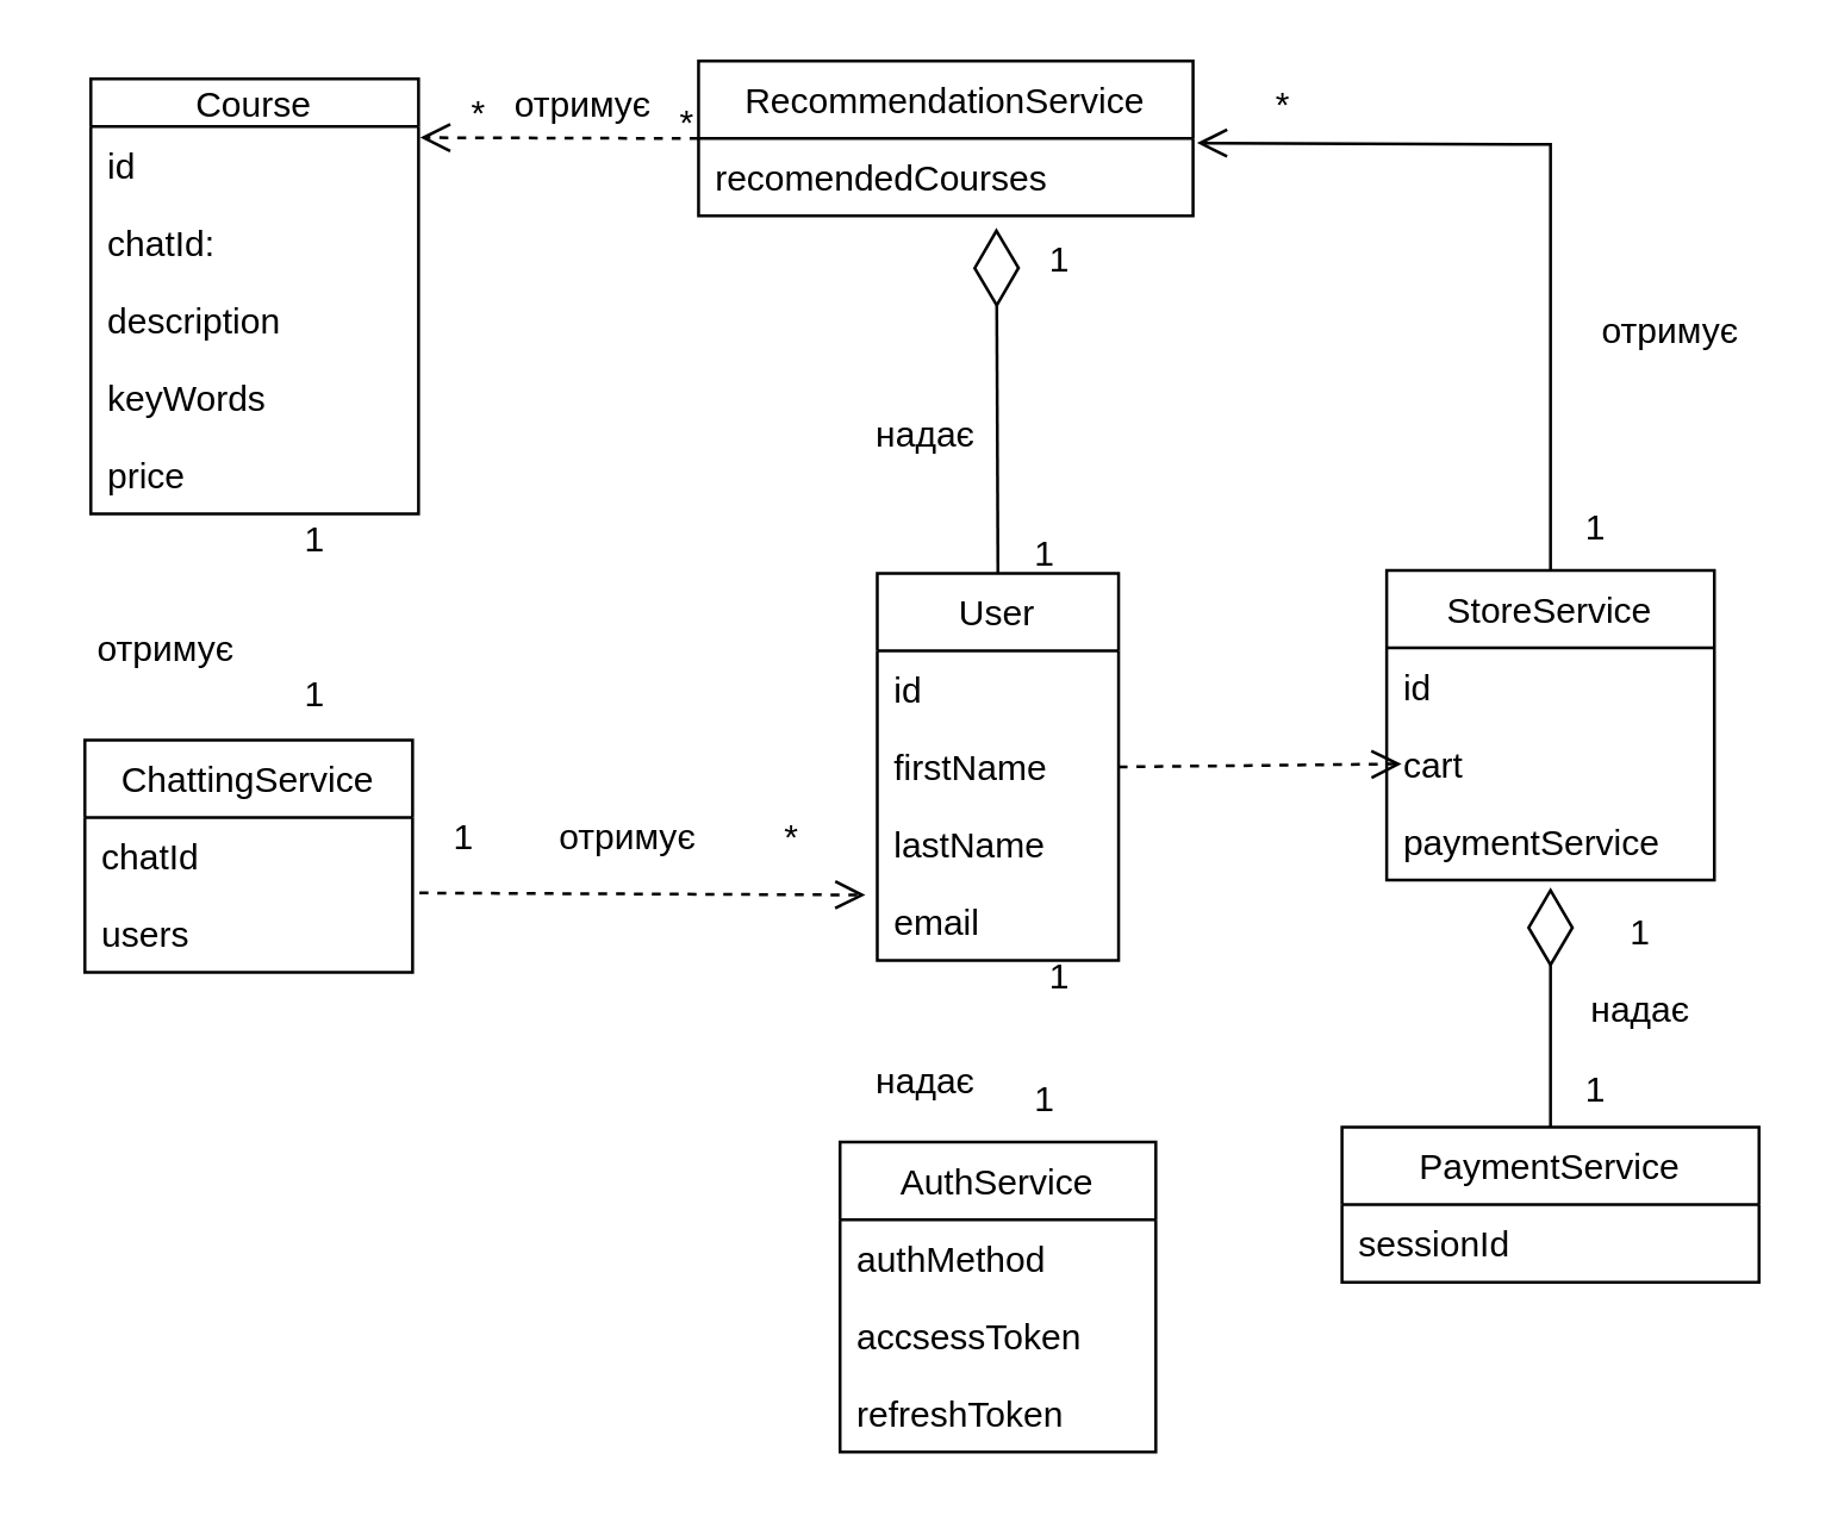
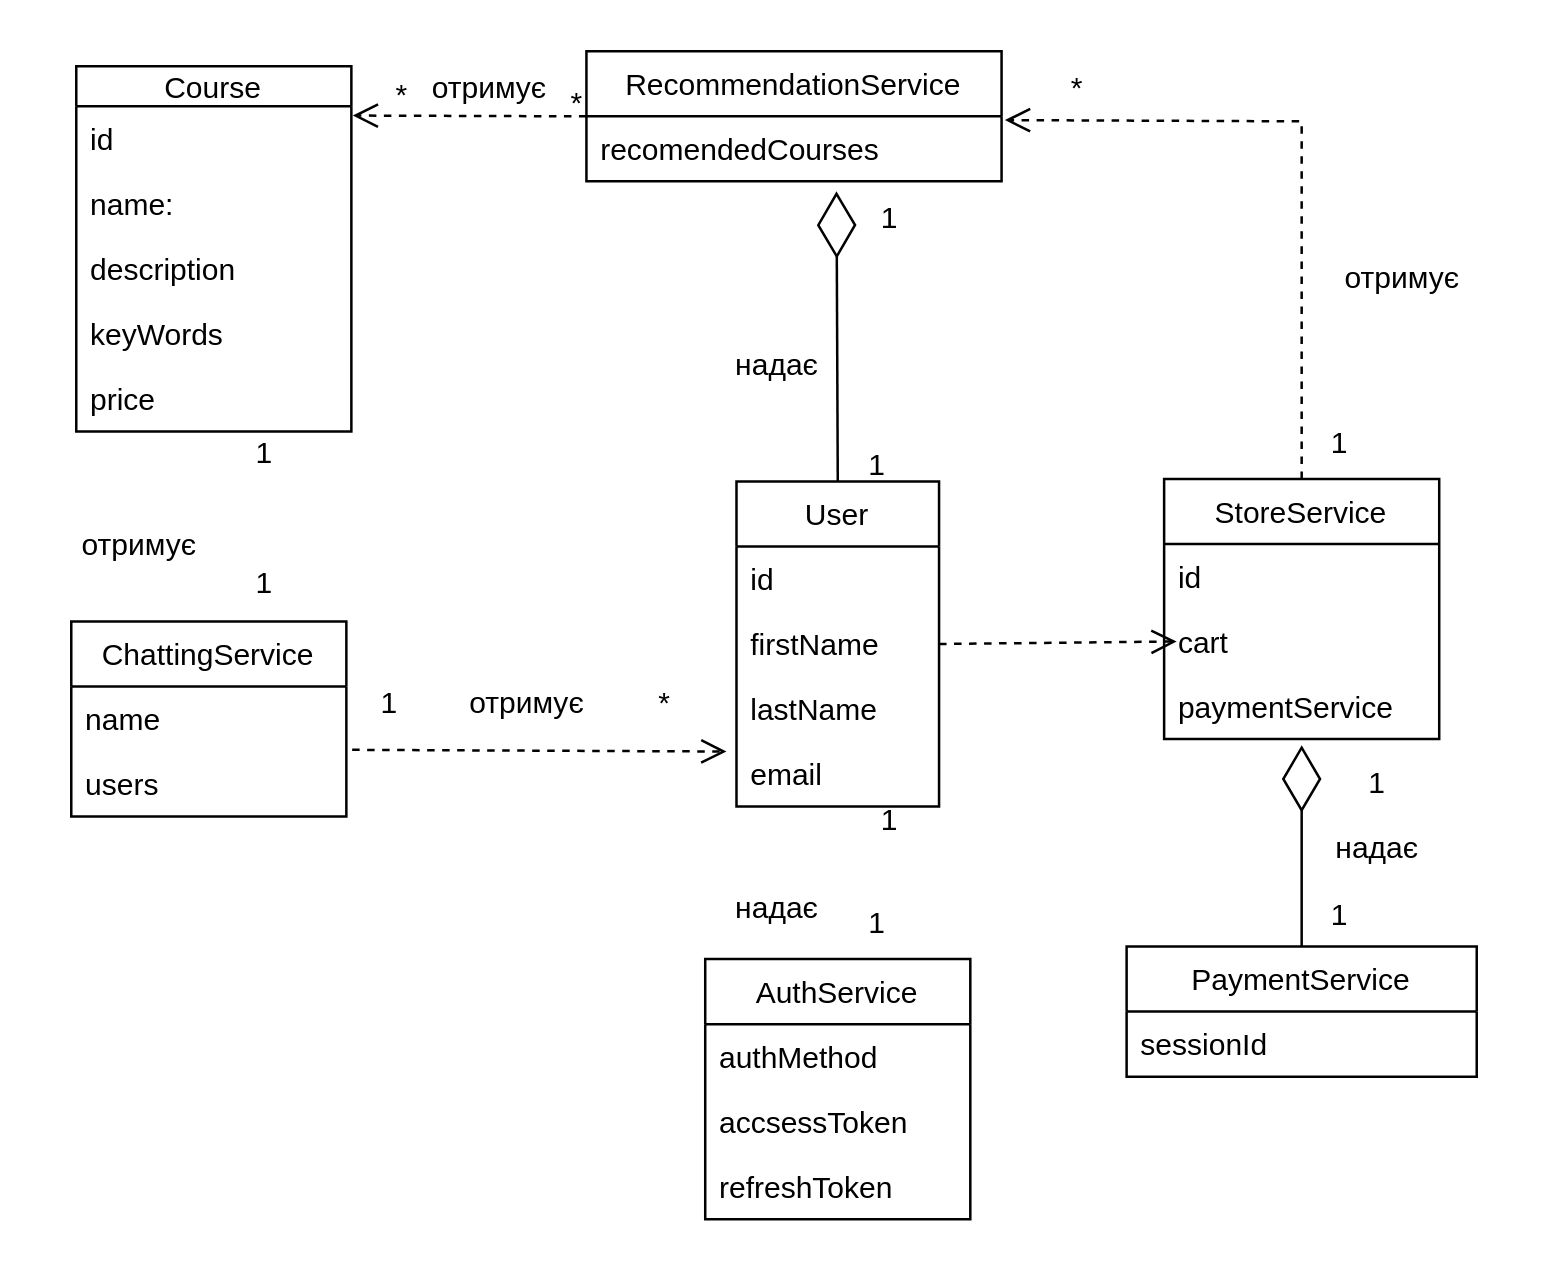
- <mxCell id="20" value="" style="html=1;verticalAlign=bottom;endArrow=open;dashed=0;endSize=8;rounded=0;exitX=0.5;exitY=0;exitDx=0;exitDy=0;entryX=1.008;entryY=0.058;entryDx=0;entryDy=0;entryPerimeter=0;" edge="1" parent="1" source="16" target="27"><mxGeometry relative="1" as="geometry"><mxPoint x="680" y="266" as="sourcePoint" /><mxPoint x="575" y="126" as="targetPoint" /><Array as="points"><mxPoint x="520" y="48" /></Array></mxGeometry></mxCell>
+ <mxCell id="20" value="" style="html=1;verticalAlign=bottom;endArrow=open;dashed=1;endSize=8;rounded=0;exitX=0.5;exitY=0;exitDx=0;exitDy=0;entryX=1.008;entryY=0.058;entryDx=0;entryDy=0;entryPerimeter=0;" edge="1" parent="1" source="16" target="27"><mxGeometry relative="1" as="geometry"><mxPoint x="680" y="266" as="sourcePoint" /><mxPoint x="575" y="126" as="targetPoint" /><Array as="points"><mxPoint x="520" y="48" /></Array></mxGeometry></mxCell>
- <mxCell id="12" value="chatId:" style="text;strokeColor=none;fillColor=none;align=left;verticalAlign=top;spacingLeft=4;spacingRight=4;overflow=hidden;rotatable=0;points=[[0,0.5],[1,0.5]];portConstraint=eastwest;" vertex="1" parent="10"><mxGeometry y="42" width="110" height="26" as="geometry" /></mxCell>
+ <mxCell id="12" value="name:" style="text;strokeColor=none;fillColor=none;align=left;verticalAlign=top;spacingLeft=4;spacingRight=4;overflow=hidden;rotatable=0;points=[[0,0.5],[1,0.5]];portConstraint=eastwest;" vertex="1" parent="10"><mxGeometry y="42" width="110" height="26" as="geometry" /></mxCell>
- <mxCell id="32" value="chatId" style="text;strokeColor=none;fillColor=none;align=left;verticalAlign=top;spacingLeft=4;spacingRight=4;overflow=hidden;rotatable=0;points=[[0,0.5],[1,0.5]];portConstraint=eastwest;" vertex="1" parent="31"><mxGeometry y="26" width="110" height="26" as="geometry" /></mxCell>
+ <mxCell id="32" value="name" style="text;strokeColor=none;fillColor=none;align=left;verticalAlign=top;spacingLeft=4;spacingRight=4;overflow=hidden;rotatable=0;points=[[0,0.5],[1,0.5]];portConstraint=eastwest;" vertex="1" parent="31"><mxGeometry y="26" width="110" height="26" as="geometry" /></mxCell>
